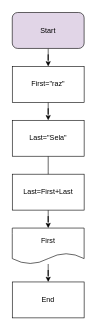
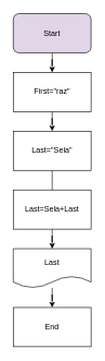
- <mxCell id="10" value="Last=First+Last" style="rounded=0;whiteSpace=wrap;html=1;" vertex="1" parent="1"><mxGeometry x="20" y="290" width="120" height="60" as="geometry" /></mxCell>
+ <mxCell id="10" value="Last=Sela+Last" style="rounded=0;whiteSpace=wrap;html=1;" vertex="1" parent="1"><mxGeometry x="20" y="290" width="120" height="60" as="geometry" /></mxCell>
- <mxCell id="12" value="First" style="shape=document;whiteSpace=wrap;html=1;boundedLbl=1;" vertex="1" parent="1"><mxGeometry x="20" y="380" width="120" height="60" as="geometry" /></mxCell>
+ <mxCell id="12" value="Last" style="shape=document;whiteSpace=wrap;html=1;boundedLbl=1;" vertex="1" parent="1"><mxGeometry x="20" y="380" width="120" height="60" as="geometry" /></mxCell>
